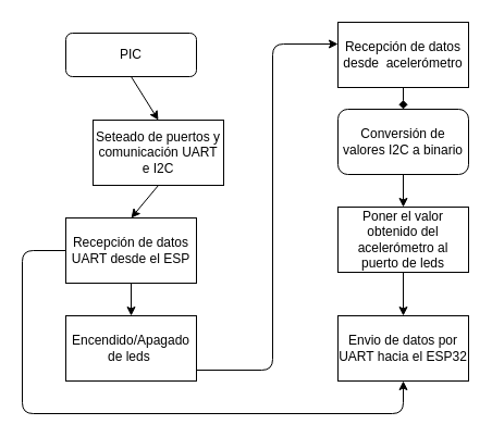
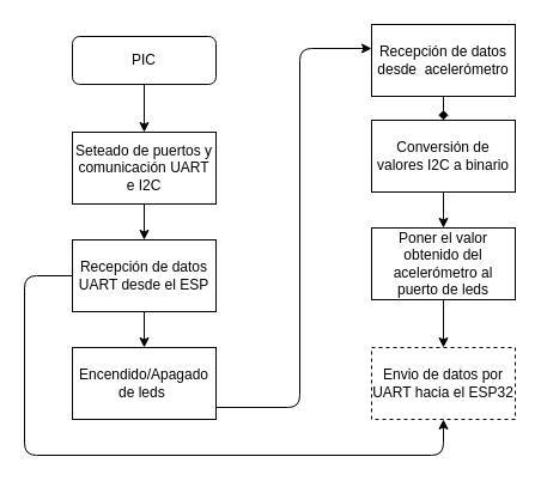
- <mxCell id="7" value="Conversión de valores I2C a binario" style="whiteSpace=wrap;html=1;rounded=1;" vertex="1" parent="1"><mxGeometry x="310" y="100" width="120" height="60" as="geometry" /></mxCell>
+ <mxCell id="7" value="Conversión de valores I2C a binario" style="rounded=0;whiteSpace=wrap;html=1;" vertex="1" parent="1"><mxGeometry x="310" y="100" width="120" height="60" as="geometry" /></mxCell>
- <mxCell id="3" value="Seteado de puertos y comunicación UART e I2C" style="rounded=0;whiteSpace=wrap;html=1;" vertex="1" parent="1"><mxGeometry x="85" y="110" width="120" height="60" as="geometry" /></mxCell>
+ <mxCell id="3" value="Seteado de puertos y comunicación UART e I2C" style="rounded=0;whiteSpace=wrap;html=1;" vertex="1" parent="1"><mxGeometry x="60" y="110" width="120" height="60" as="geometry" /></mxCell>
- <mxCell id="14" value="Envio de datos por UART hacia el ESP32" style="rounded=0;whiteSpace=wrap;html=1;" vertex="1" parent="1"><mxGeometry x="310" y="290" width="120" height="60" as="geometry" /></mxCell>
+ <mxCell id="14" value="Envio de datos por UART hacia el ESP32" style="rounded=0;whiteSpace=wrap;html=1;dashed=1;" vertex="1" parent="1"><mxGeometry x="310" y="290" width="120" height="60" as="geometry" /></mxCell>
